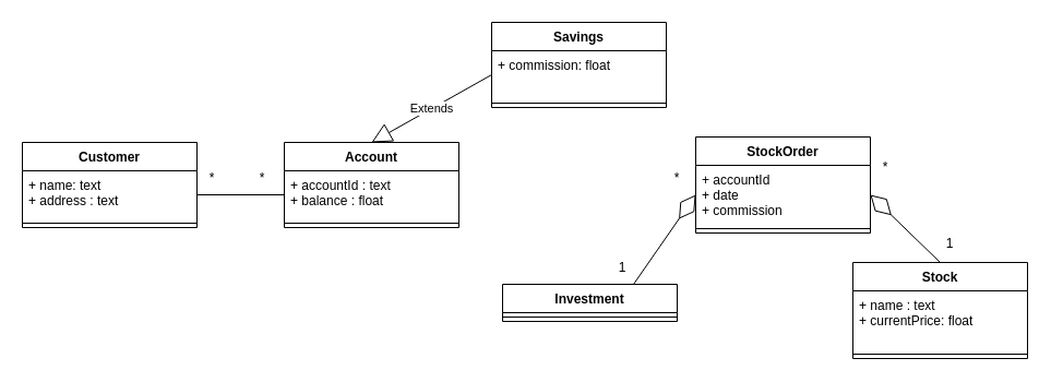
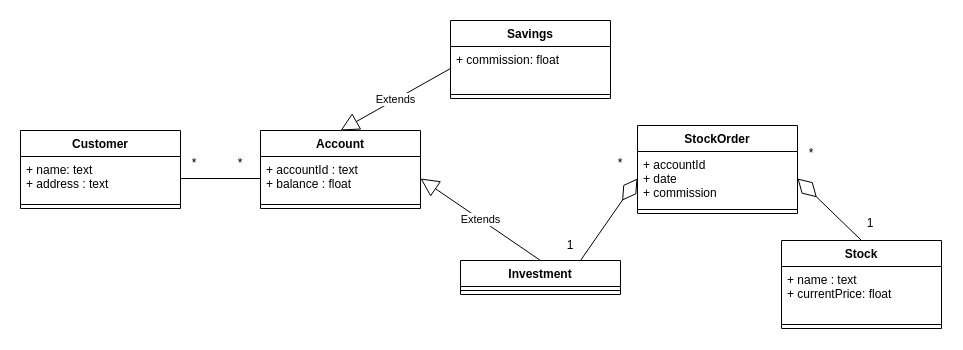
+ <mxCell id="14" value="Extends" style="endArrow=block;endSize=16;endFill=0;html=1;rounded=0;exitX=0.5;exitY=0;exitDx=0;exitDy=0;entryX=1;entryY=0.5;entryDx=0;entryDy=0;" edge="1" parent="1" source="11" target="6"><mxGeometry width="160" relative="1" as="geometry"><mxPoint x="460" y="78" as="sourcePoint" /><mxPoint x="350" y="140" as="targetPoint" /></mxGeometry></mxCell>
